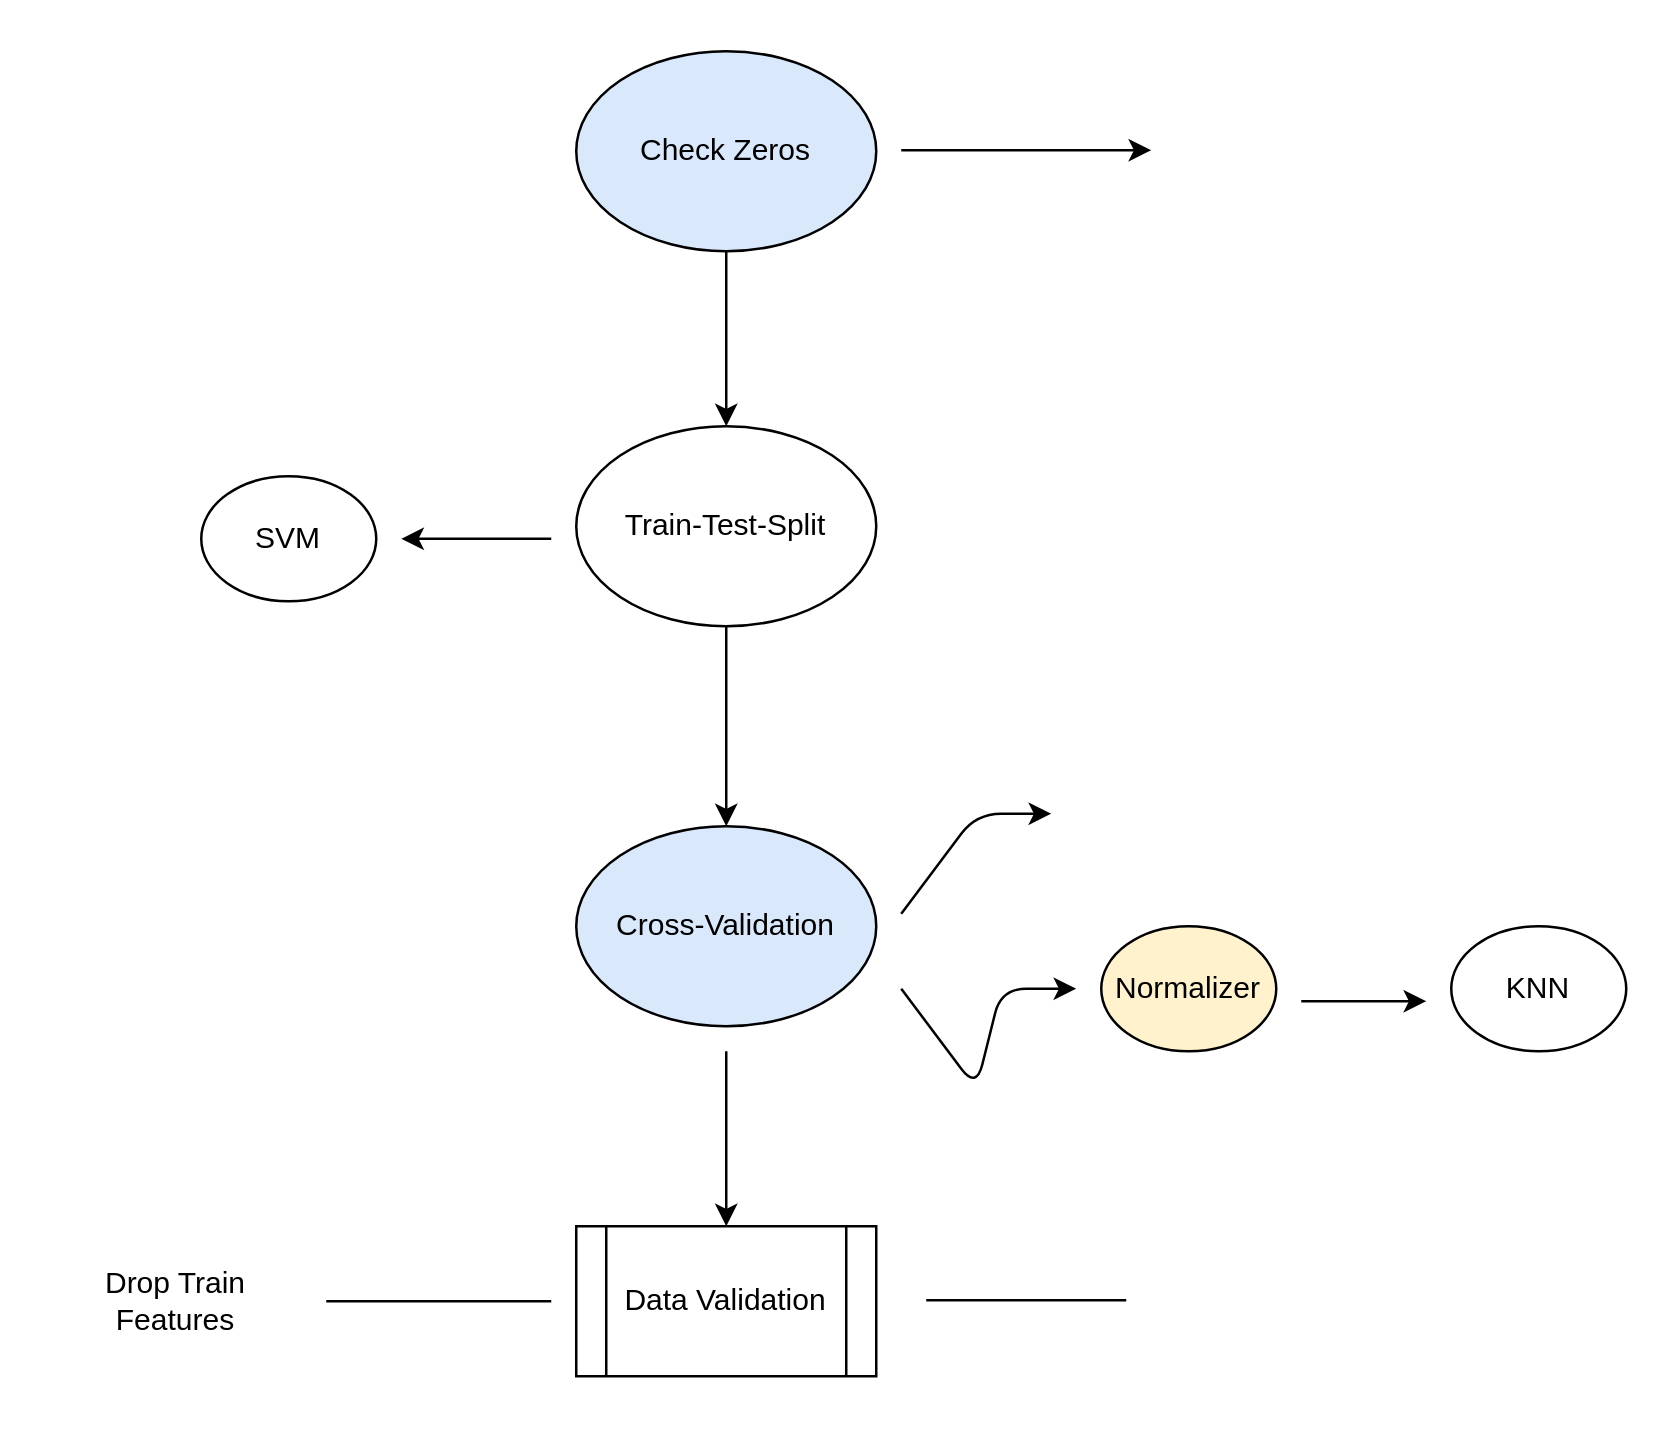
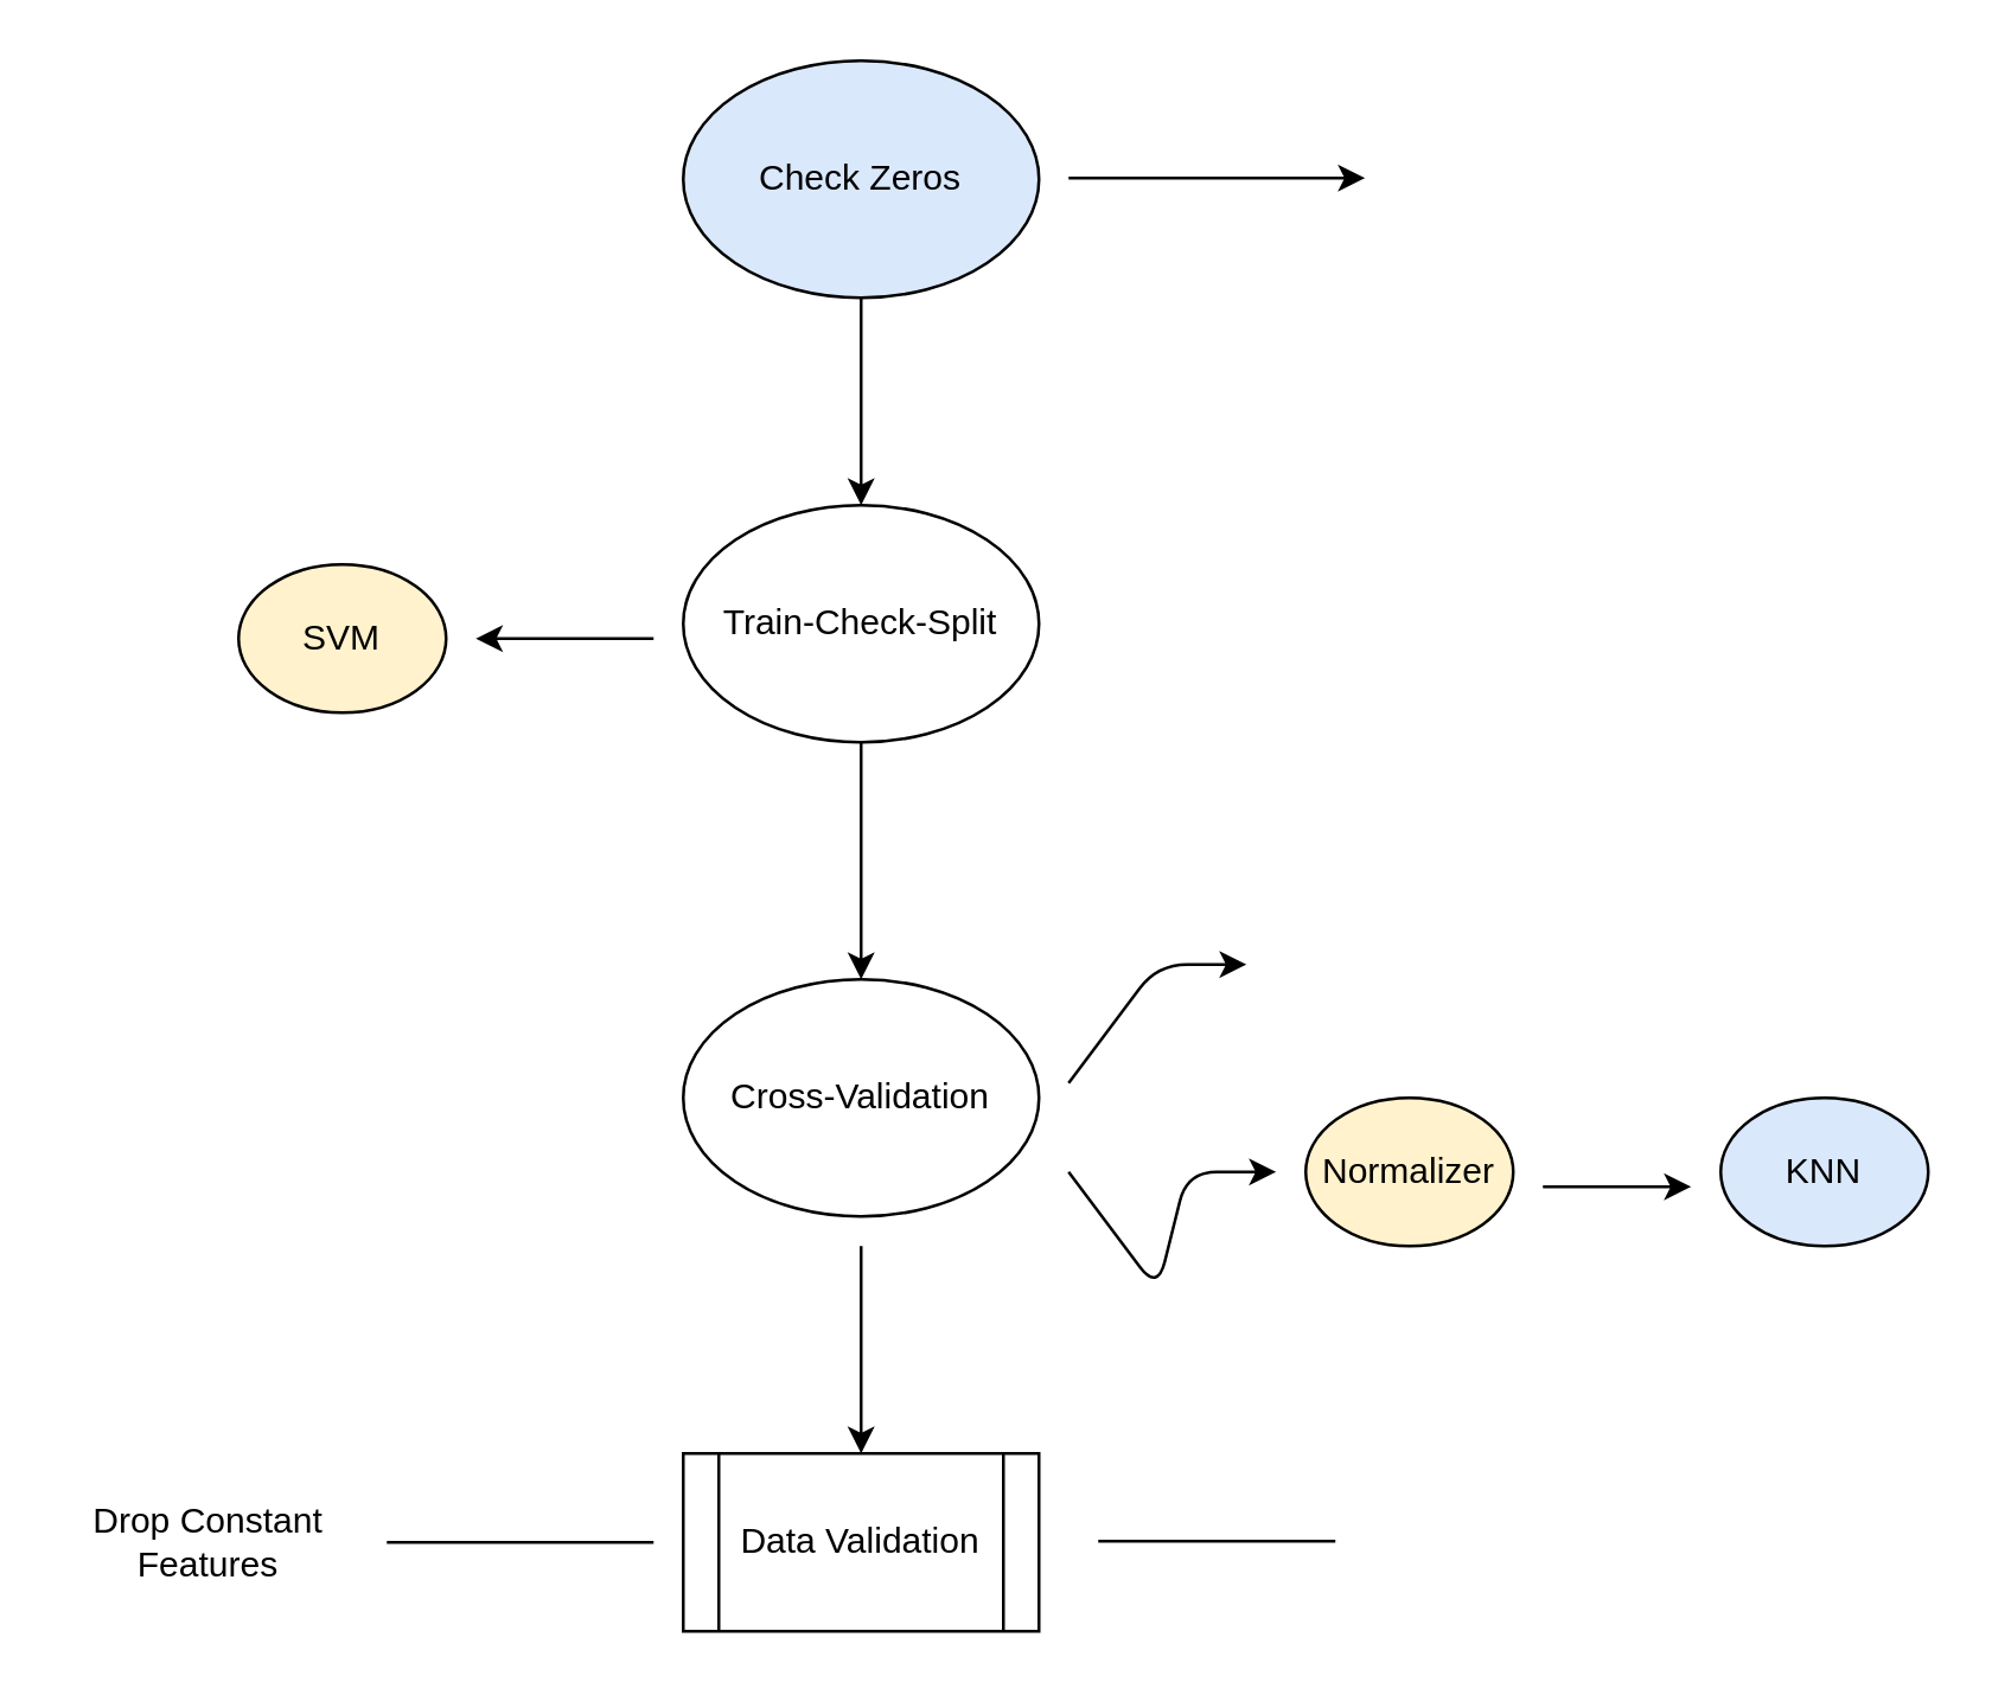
- <mxCell id="4" value="Train-Test-Split" style="ellipse;whiteSpace=wrap;html=1;" vertex="1" parent="1"><mxGeometry x="230" y="170" width="120" height="80" as="geometry" /></mxCell>
+ <mxCell id="4" value="Train-Check-Split" style="ellipse;whiteSpace=wrap;html=1;" vertex="1" parent="1"><mxGeometry x="230" y="170" width="120" height="80" as="geometry" /></mxCell>
- <mxCell id="7" value="SVM" style="ellipse;whiteSpace=wrap;html=1;" vertex="1" parent="1"><mxGeometry x="80" y="190" width="70" height="50" as="geometry" /></mxCell>
+ <mxCell id="7" value="SVM" style="ellipse;whiteSpace=wrap;html=1;fillColor=#fff2cc;" vertex="1" parent="1"><mxGeometry x="80" y="190" width="70" height="50" as="geometry" /></mxCell>
- <mxCell id="9" value="Cross-Validation" style="ellipse;whiteSpace=wrap;html=1;fillColor=#dae8fc;" vertex="1" parent="1"><mxGeometry x="230" y="330" width="120" height="80" as="geometry" /></mxCell>
+ <mxCell id="9" value="Cross-Validation" style="ellipse;whiteSpace=wrap;html=1;" vertex="1" parent="1"><mxGeometry x="230" y="330" width="120" height="80" as="geometry" /></mxCell>
- <mxCell id="14" value="KNN" style="ellipse;whiteSpace=wrap;html=1;" vertex="1" parent="1"><mxGeometry x="580" y="370" width="70" height="50" as="geometry" /></mxCell>
+ <mxCell id="14" value="KNN" style="ellipse;whiteSpace=wrap;html=1;fillColor=#dae8fc;" vertex="1" parent="1"><mxGeometry x="580" y="370" width="70" height="50" as="geometry" /></mxCell>
- <mxCell id="19" value="Drop Train Features" style="text;html=1;strokeColor=none;fillColor=none;align=center;verticalAlign=middle;whiteSpace=wrap;rounded=0;" vertex="1" parent="1"><mxGeometry x="20" y="510" width="100" height="20" as="geometry" /></mxCell>
+ <mxCell id="19" value="Drop Constant Features" style="text;html=1;strokeColor=none;fillColor=none;align=center;verticalAlign=middle;whiteSpace=wrap;rounded=0;" vertex="1" parent="1"><mxGeometry x="20" y="510" width="100" height="20" as="geometry" /></mxCell>
